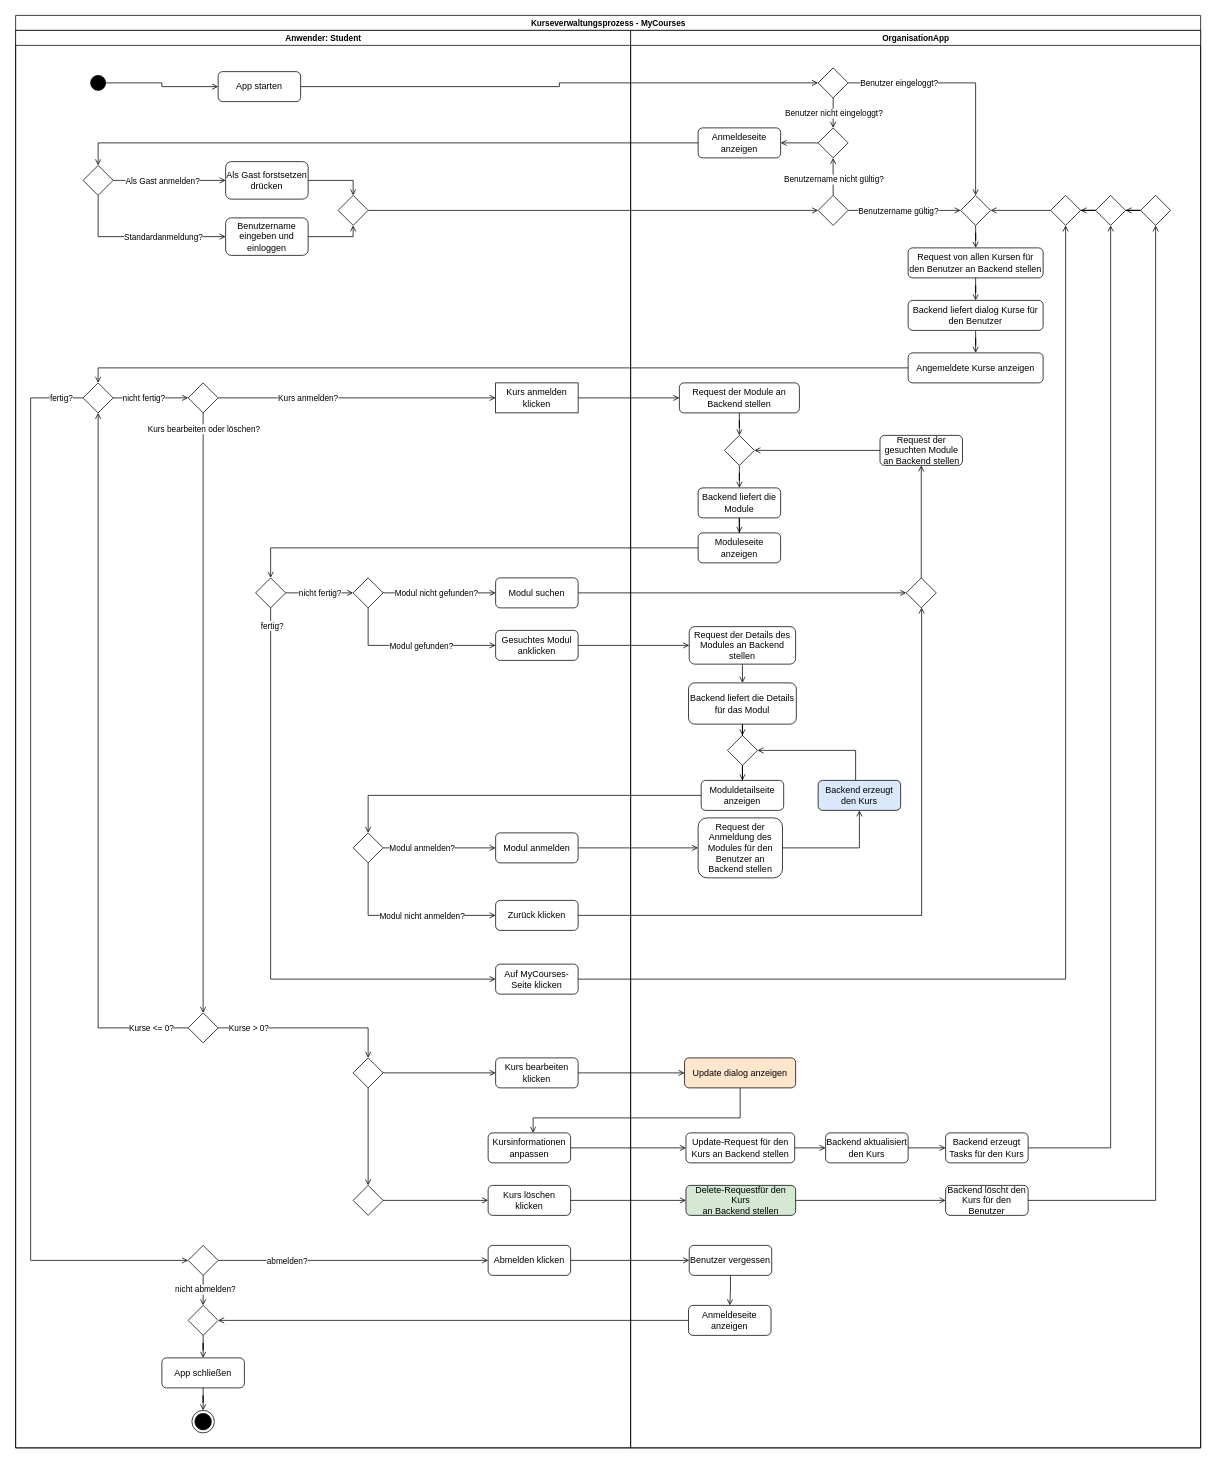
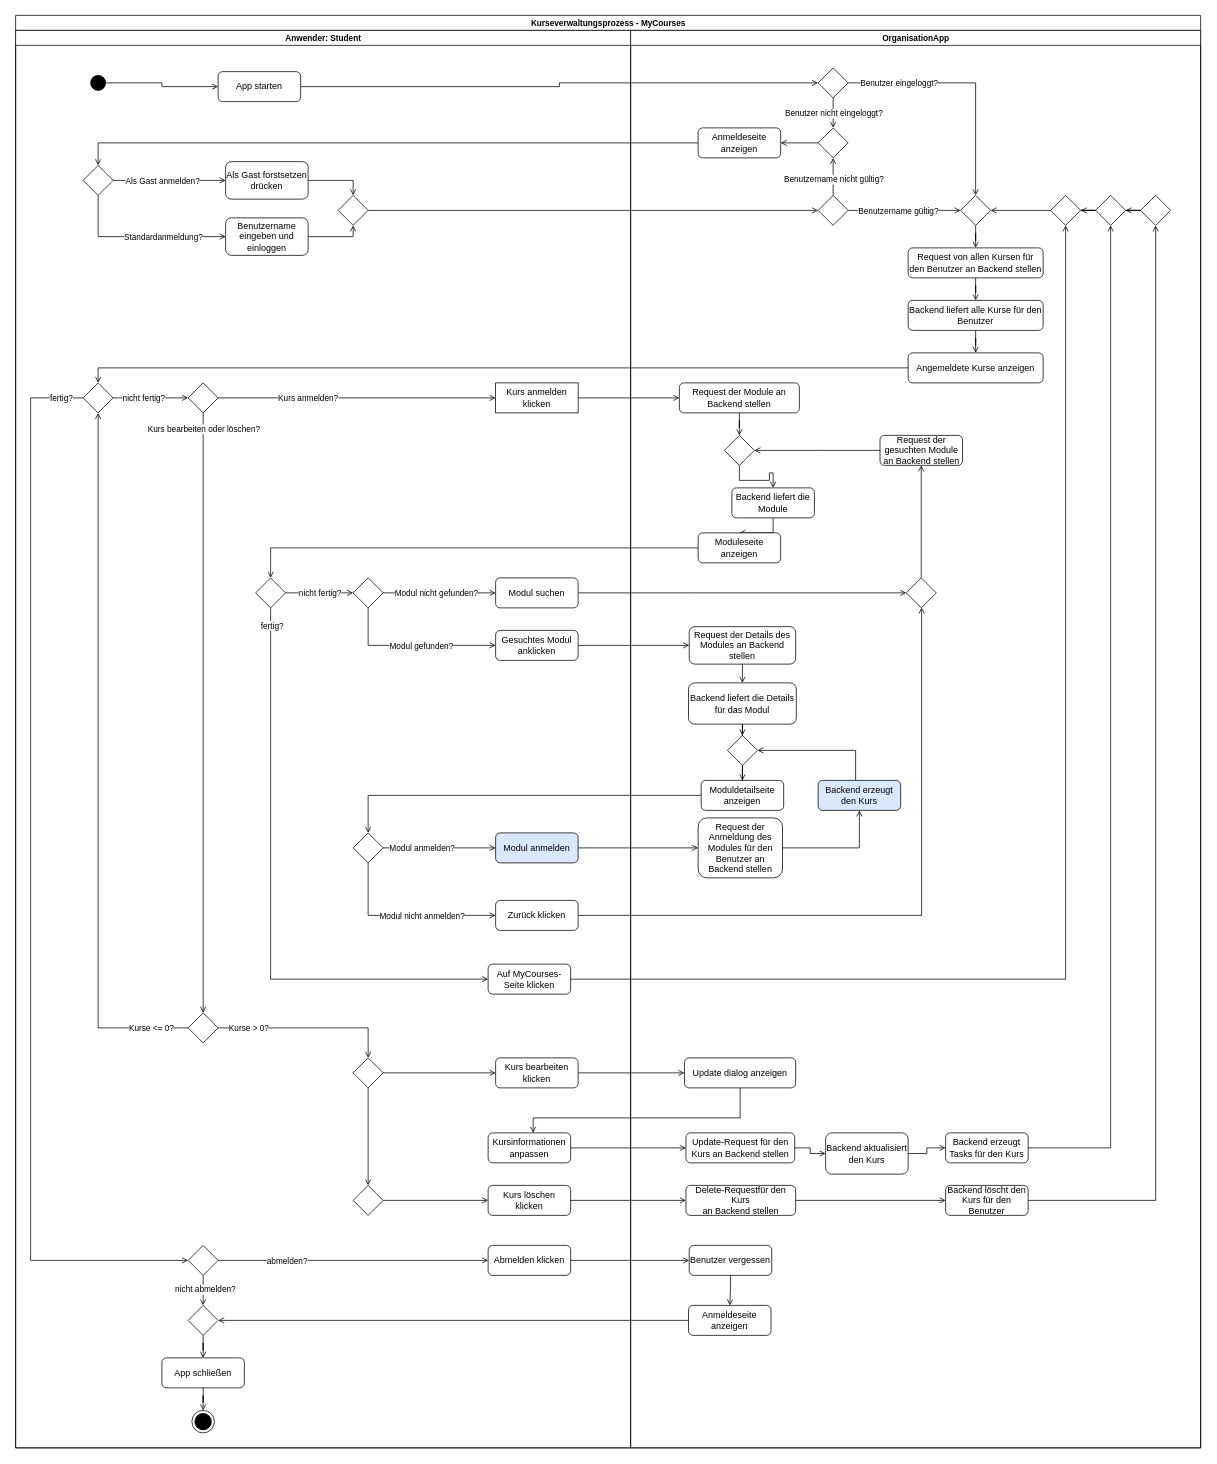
- <mxCell id="109" value="Backend liefert dialog Kurse für den Benutzer" style="rounded=1;whiteSpace=wrap;html=1;" parent="84" vertex="1"><mxGeometry x="370" y="360" width="180" height="40" as="geometry" /></mxCell>
+ <mxCell id="109" value="Backend liefert alle Kurse für den Benutzer" style="rounded=1;whiteSpace=wrap;html=1;" parent="84" vertex="1"><mxGeometry x="370" y="360" width="180" height="40" as="geometry" /></mxCell>
- <mxCell id="111" value="Backend liefert die Module" style="rounded=1;whiteSpace=wrap;html=1;" parent="84" vertex="1"><mxGeometry x="90" y="610" width="110" height="40" as="geometry" /></mxCell>
+ <mxCell id="111" value="Backend liefert die Module" style="rounded=1;whiteSpace=wrap;html=1;" parent="84" vertex="1"><mxGeometry x="135" y="610" width="110" height="40" as="geometry" /></mxCell>
- <mxCell id="37" value="Modul anmelden" style="rounded=1;whiteSpace=wrap;html=1;" parent="15" vertex="1"><mxGeometry x="640" y="1070" width="110" height="40" as="geometry" /></mxCell>
+ <mxCell id="37" value="Modul anmelden" style="rounded=1;whiteSpace=wrap;html=1;fillColor=#dae8fc;" parent="15" vertex="1"><mxGeometry x="640" y="1070" width="110" height="40" as="geometry" /></mxCell>
- <mxCell id="39" value="Auf MyCourses-Seite klicken" style="rounded=1;whiteSpace=wrap;html=1;" parent="15" vertex="1"><mxGeometry x="640" y="1245" width="110" height="40" as="geometry" /></mxCell>
+ <mxCell id="39" value="Auf MyCourses-Seite klicken" style="rounded=1;whiteSpace=wrap;html=1;" parent="15" vertex="1"><mxGeometry x="630" y="1245" width="110" height="40" as="geometry" /></mxCell>
- <mxCell id="133" value="Update dialog anzeigen" style="rounded=1;whiteSpace=wrap;html=1;fillColor=#ffe6cc;" parent="84" vertex="1"><mxGeometry x="71.88" y="1370" width="148.12" height="40" as="geometry" /></mxCell>
+ <mxCell id="133" value="Update dialog anzeigen" style="rounded=1;whiteSpace=wrap;html=1;" parent="84" vertex="1"><mxGeometry x="71.88" y="1370" width="148.12" height="40" as="geometry" /></mxCell>
- <mxCell id="135" value="Backend aktualisiert den Kurs" style="rounded=1;whiteSpace=wrap;html=1;" parent="84" vertex="1"><mxGeometry x="260" y="1470" width="110" height="40" as="geometry" /></mxCell>
+ <mxCell id="135" value="Backend aktualisiert den Kurs" style="rounded=1;whiteSpace=wrap;html=1;" parent="84" vertex="1"><mxGeometry x="260" y="1470" width="110" height="55" as="geometry" /></mxCell>
- <mxCell id="140" value="Delete-Requestfür den Kurs&lt;br&gt;an Backend stellen" style="rounded=1;whiteSpace=wrap;html=1;fillColor=#d5e8d4;" parent="84" vertex="1"><mxGeometry x="73.75" y="1540" width="146.25" height="40" as="geometry" /></mxCell>
+ <mxCell id="140" value="Delete-Requestfür den Kurs&lt;br&gt;an Backend stellen" style="rounded=1;whiteSpace=wrap;html=1;" parent="84" vertex="1"><mxGeometry x="73.75" y="1540" width="146.25" height="40" as="geometry" /></mxCell>
